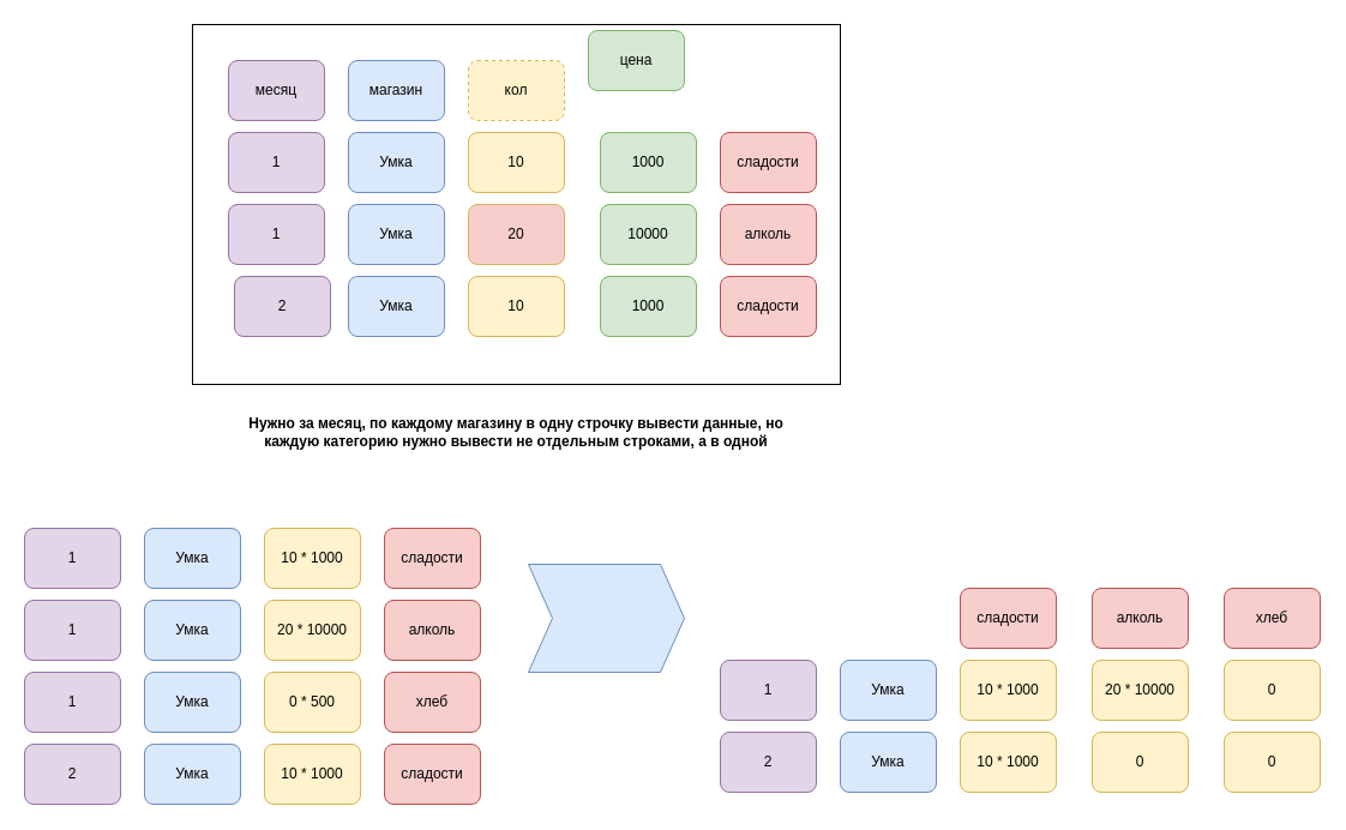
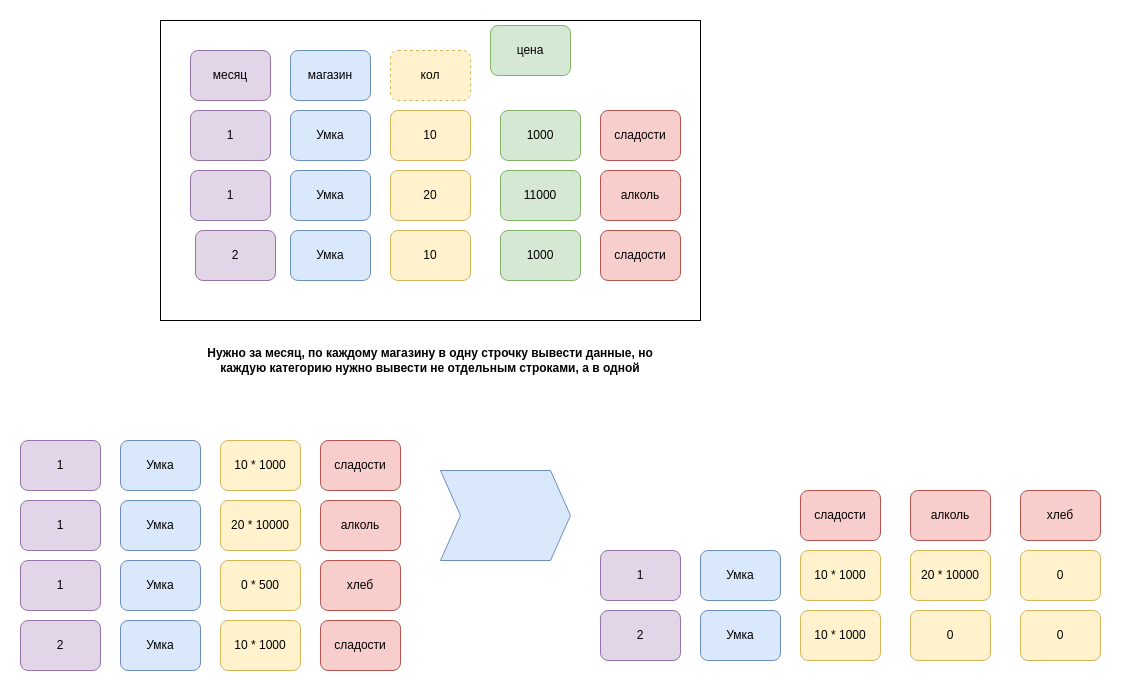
- <mxCell id="14" value="20" style="rounded=1;whiteSpace=wrap;html=1;fillColor=#f8cecc;strokeColor=#d6b656;" vertex="1" parent="1"><mxGeometry x="390" y="170" width="80" height="50" as="geometry" /></mxCell>
+ <mxCell id="14" value="20" style="rounded=1;whiteSpace=wrap;html=1;fillColor=#fff2cc;strokeColor=#d6b656;" vertex="1" parent="1"><mxGeometry x="390" y="170" width="80" height="50" as="geometry" /></mxCell>
- <mxCell id="15" value="10000" style="rounded=1;whiteSpace=wrap;html=1;fillColor=#d5e8d4;strokeColor=#82b366;" vertex="1" parent="1"><mxGeometry x="500" y="170" width="80" height="50" as="geometry" /></mxCell>
+ <mxCell id="15" value="11000" style="rounded=1;whiteSpace=wrap;html=1;fillColor=#d5e8d4;strokeColor=#82b366;" vertex="1" parent="1"><mxGeometry x="500" y="170" width="80" height="50" as="geometry" /></mxCell>
